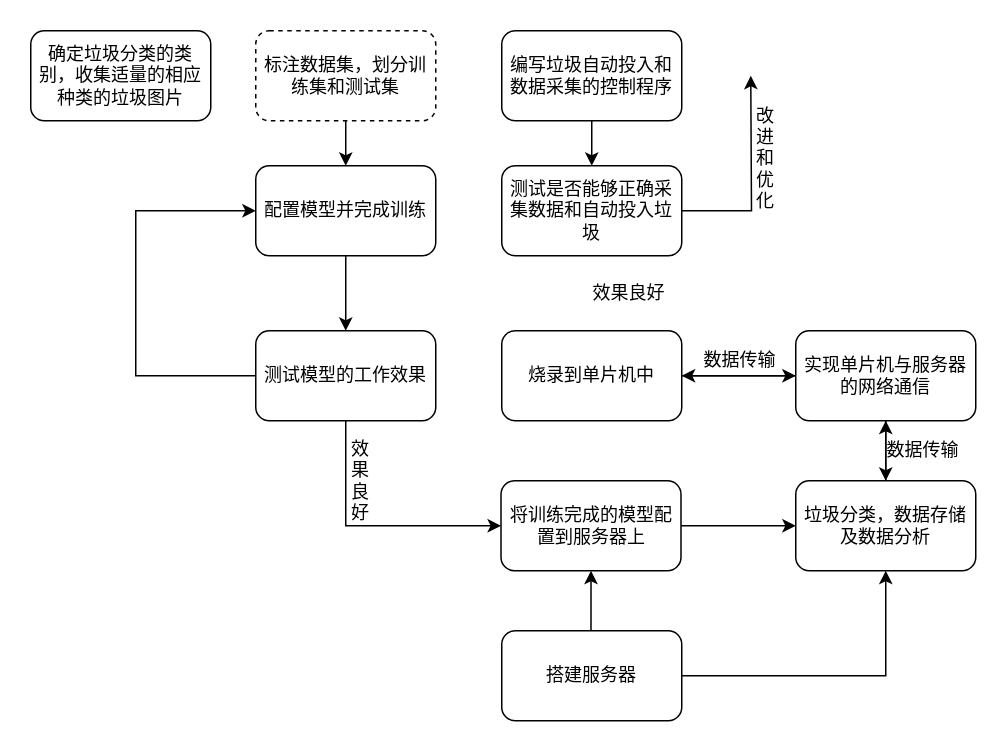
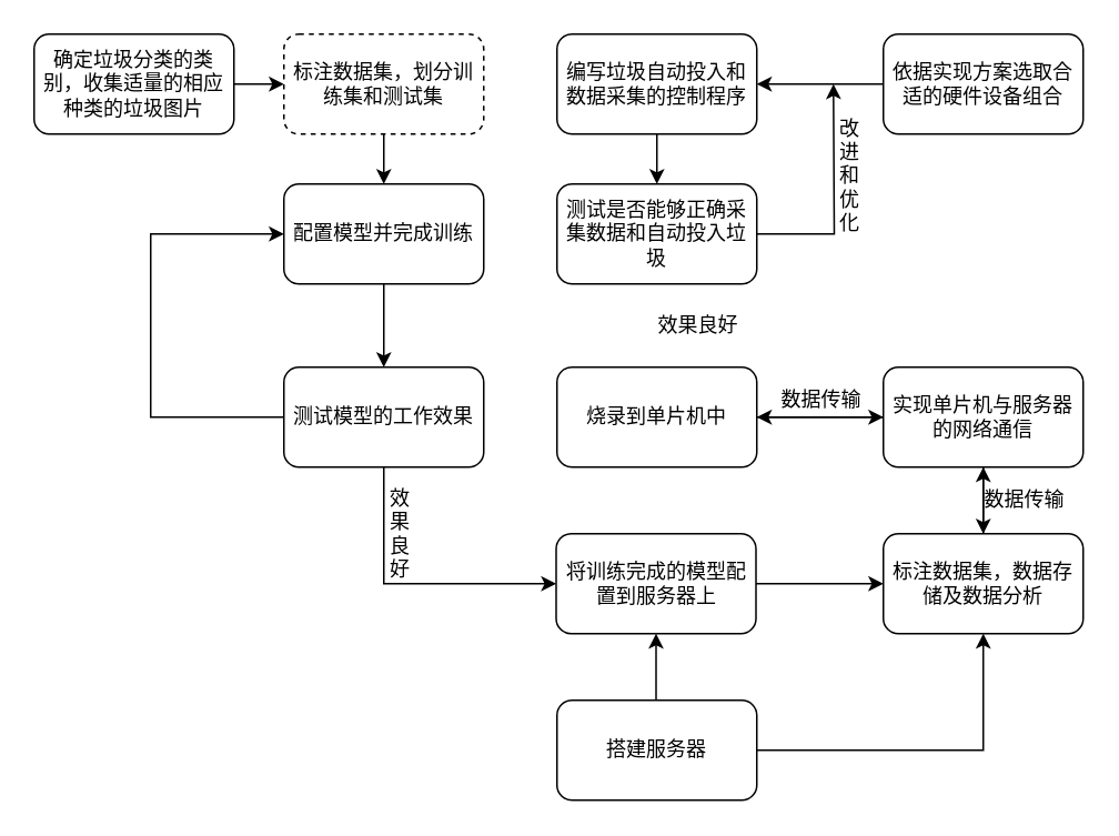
+ <mxCell id="2" style="edgeStyle=orthogonalEdgeStyle;rounded=0;orthogonalLoop=1;jettySize=auto;html=1;entryX=0;entryY=0.5;entryDx=0;entryDy=0;" edge="1" parent="1" source="3" target="5"><mxGeometry relative="1" as="geometry" /></mxCell>
+ <mxCell id="14" style="edgeStyle=orthogonalEdgeStyle;rounded=0;orthogonalLoop=1;jettySize=auto;html=1;entryX=1;entryY=0.5;entryDx=0;entryDy=0;" edge="1" parent="1" source="15" target="17"><mxGeometry relative="1" as="geometry" /></mxCell>
+ <mxCell id="15" value="依据实现方案选取合适的硬件设备组合" style="rounded=1;whiteSpace=wrap;html=1;" vertex="1" parent="1"><mxGeometry x="530" y="20" width="120" height="60" as="geometry" /></mxCell>
- <mxCell id="32" value="垃圾分类，数据存储及数据分析" style="rounded=1;whiteSpace=wrap;html=1;" vertex="1" parent="1"><mxGeometry x="530" y="320" width="120" height="60" as="geometry" /></mxCell>
+ <mxCell id="32" value="标注数据集，数据存储及数据分析" style="rounded=1;whiteSpace=wrap;html=1;" vertex="1" parent="1"><mxGeometry x="530" y="320" width="120" height="60" as="geometry" /></mxCell>
